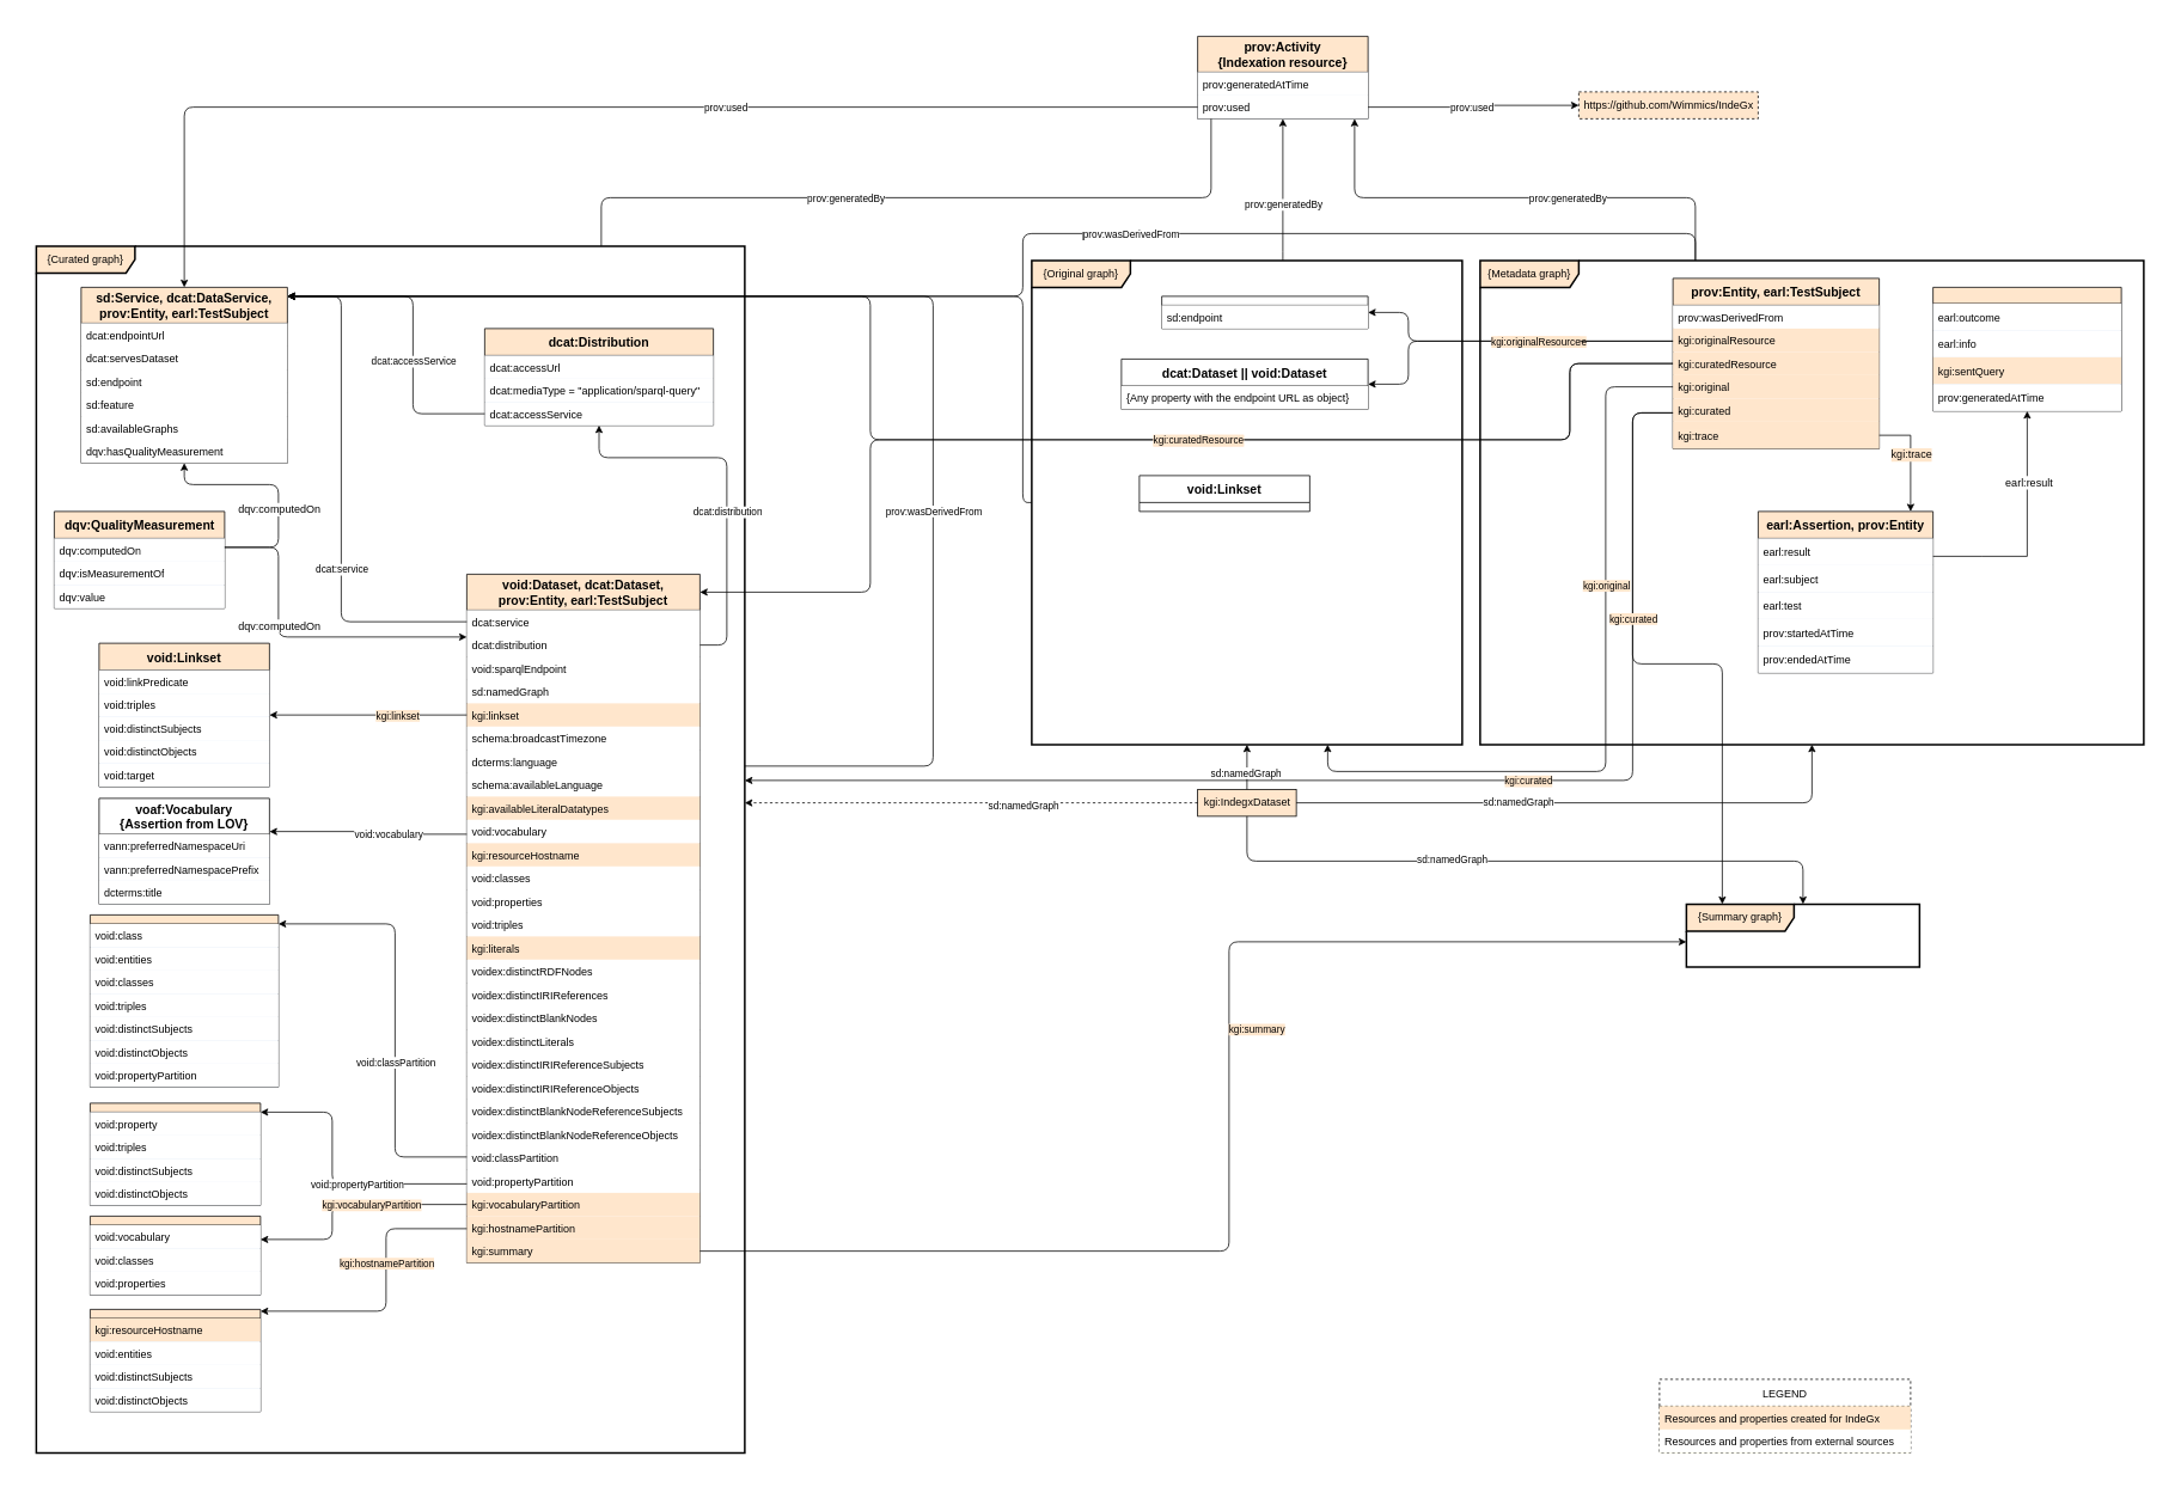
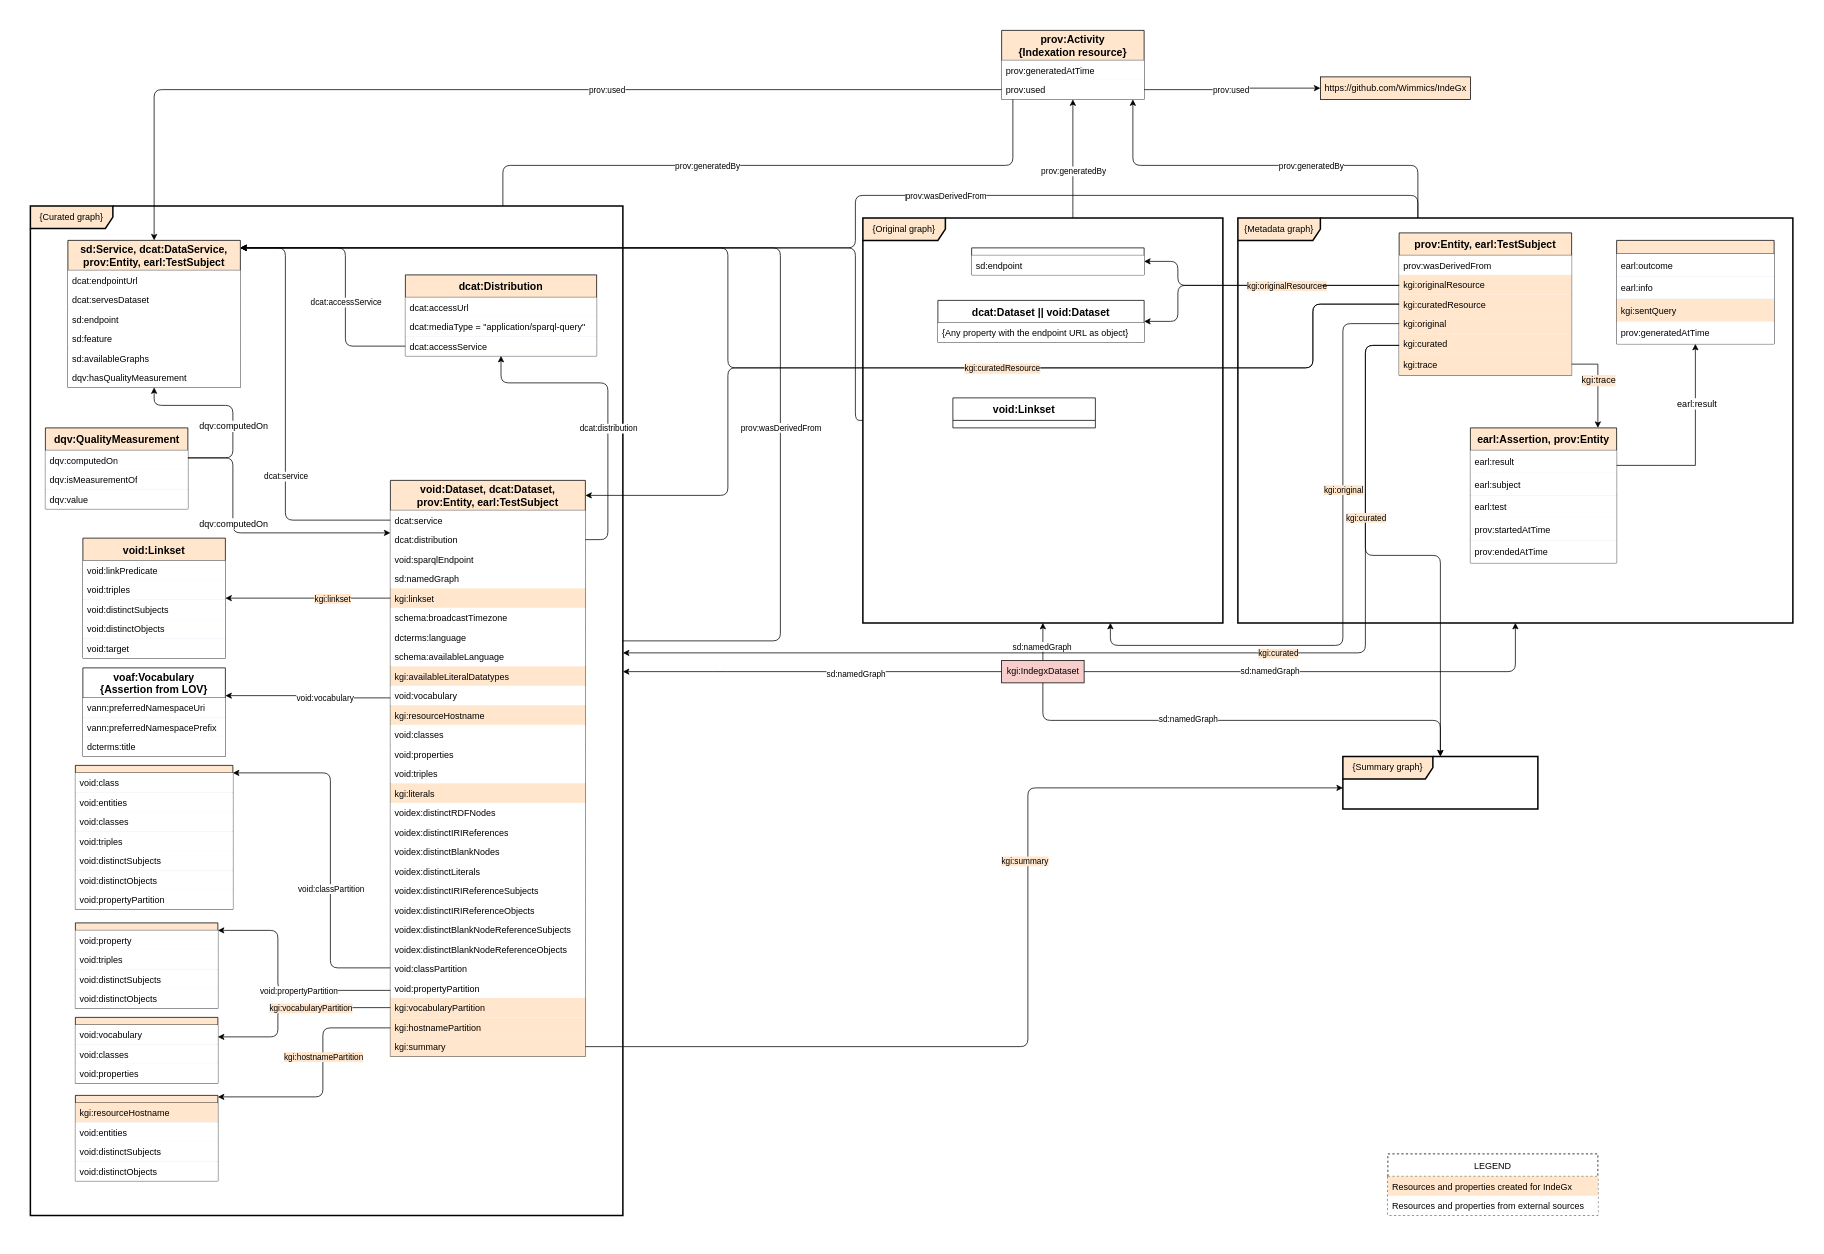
- <mxCell id="28" value="&lt;div style=&quot;line-height: 19px;&quot;&gt;https://github.com/Wimmics/IndeGx&lt;/div&gt;" style="html=1;labelBackgroundColor=none;strokeColor=#000000;fontColor=#000000;fillColor=#FFE6CC;labelBorderColor=none;dashed=1;" parent="1" vertex="1"><mxGeometry x="1760" y="102" width="200" height="30" as="geometry" /></mxCell>
+ <mxCell id="28" value="&lt;div style=&quot;line-height: 19px;&quot;&gt;https://github.com/Wimmics/IndeGx&lt;/div&gt;" style="html=1;labelBackgroundColor=none;strokeColor=#000000;fontColor=#000000;fillColor=#FFE6CC;labelBorderColor=none;" parent="1" vertex="1"><mxGeometry x="1760" y="102" width="200" height="30" as="geometry" /></mxCell>
- <mxCell id="11" value="" style="endArrow=classic;html=1;fontColor=#000000;edgeStyle=orthogonalEdgeStyle;labelBorderColor=none;strokeColor=#000000;dashed=1;" parent="1" source="10" target="8" edge="1"><mxGeometry width="50" height="50" relative="1" as="geometry"><mxPoint x="1130" y="820" as="sourcePoint" /><mxPoint x="1180" y="770" as="targetPoint" /><Array as="points"><mxPoint x="960" y="895" /><mxPoint x="960" y="895" /></Array></mxGeometry></mxCell>
+ <mxCell id="11" value="" style="endArrow=classic;html=1;fontColor=#000000;edgeStyle=orthogonalEdgeStyle;labelBorderColor=none;strokeColor=#000000;" parent="1" source="10" target="8" edge="1"><mxGeometry width="50" height="50" relative="1" as="geometry"><mxPoint x="1130" y="820" as="sourcePoint" /><mxPoint x="1180" y="770" as="targetPoint" /><Array as="points"><mxPoint x="960" y="895" /><mxPoint x="960" y="895" /></Array></mxGeometry></mxCell>
- <mxCell id="10" value="kgi:IndegxDataset" style="html=1;labelBackgroundColor=none;strokeColor=#000000;fontColor=#000000;fillColor=#FFE6CC;labelBorderColor=none;" parent="1" vertex="1"><mxGeometry x="1335" y="880" width="110" height="30" as="geometry" /></mxCell>
+ <mxCell id="10" value="kgi:IndegxDataset" style="html=1;labelBackgroundColor=none;strokeColor=#000000;fontColor=#000000;fillColor=#f8cecc;labelBorderColor=none;" parent="1" vertex="1"><mxGeometry x="1335" y="880" width="110" height="30" as="geometry" /></mxCell>
- <mxCell id="17" value="{Summary graph}" style="shape=umlFrame;whiteSpace=wrap;html=1;labelBackgroundColor=none;strokeColor=#000000;fillColor=#FFE6CC;fontColor=#000000;width=120;height=30;strokeWidth=2;labelBorderColor=none;" parent="1" vertex="1"><mxGeometry x="1880" y="1008" width="260" height="70" as="geometry" /></mxCell>
+ <mxCell id="17" value="{Summary graph}" style="shape=umlFrame;whiteSpace=wrap;html=1;labelBackgroundColor=none;strokeColor=#000000;fillColor=#FFE6CC;fontColor=#000000;width=120;height=30;strokeWidth=2;labelBorderColor=none;" parent="1" vertex="1"><mxGeometry x="1790" y="1008" width="260" height="70" as="geometry" /></mxCell>
